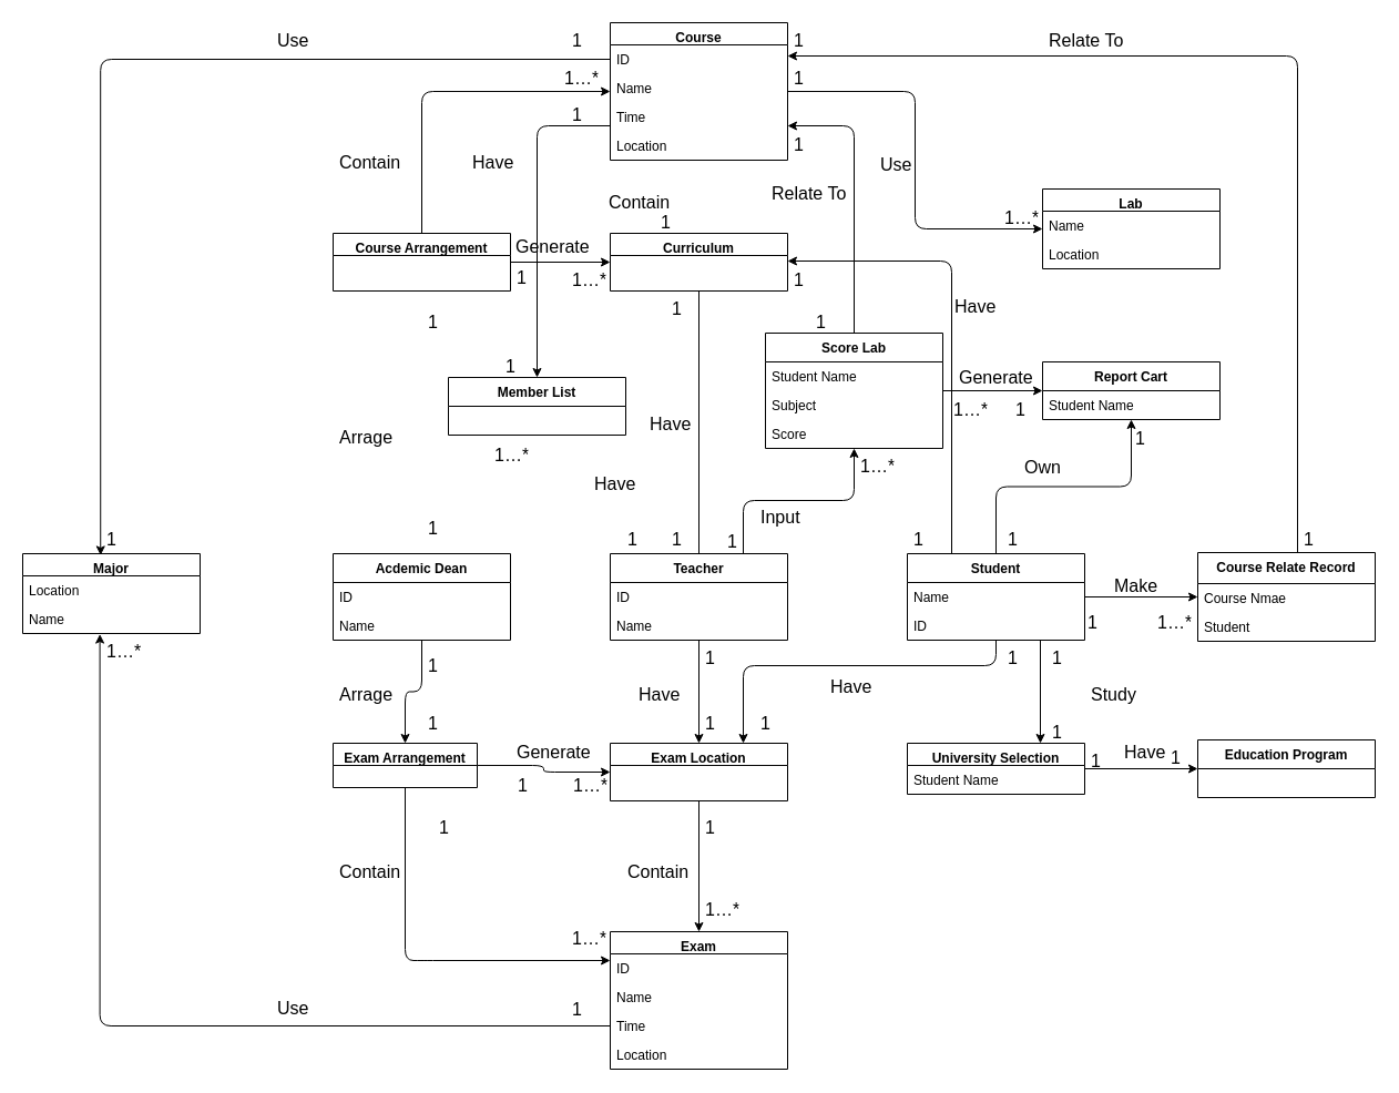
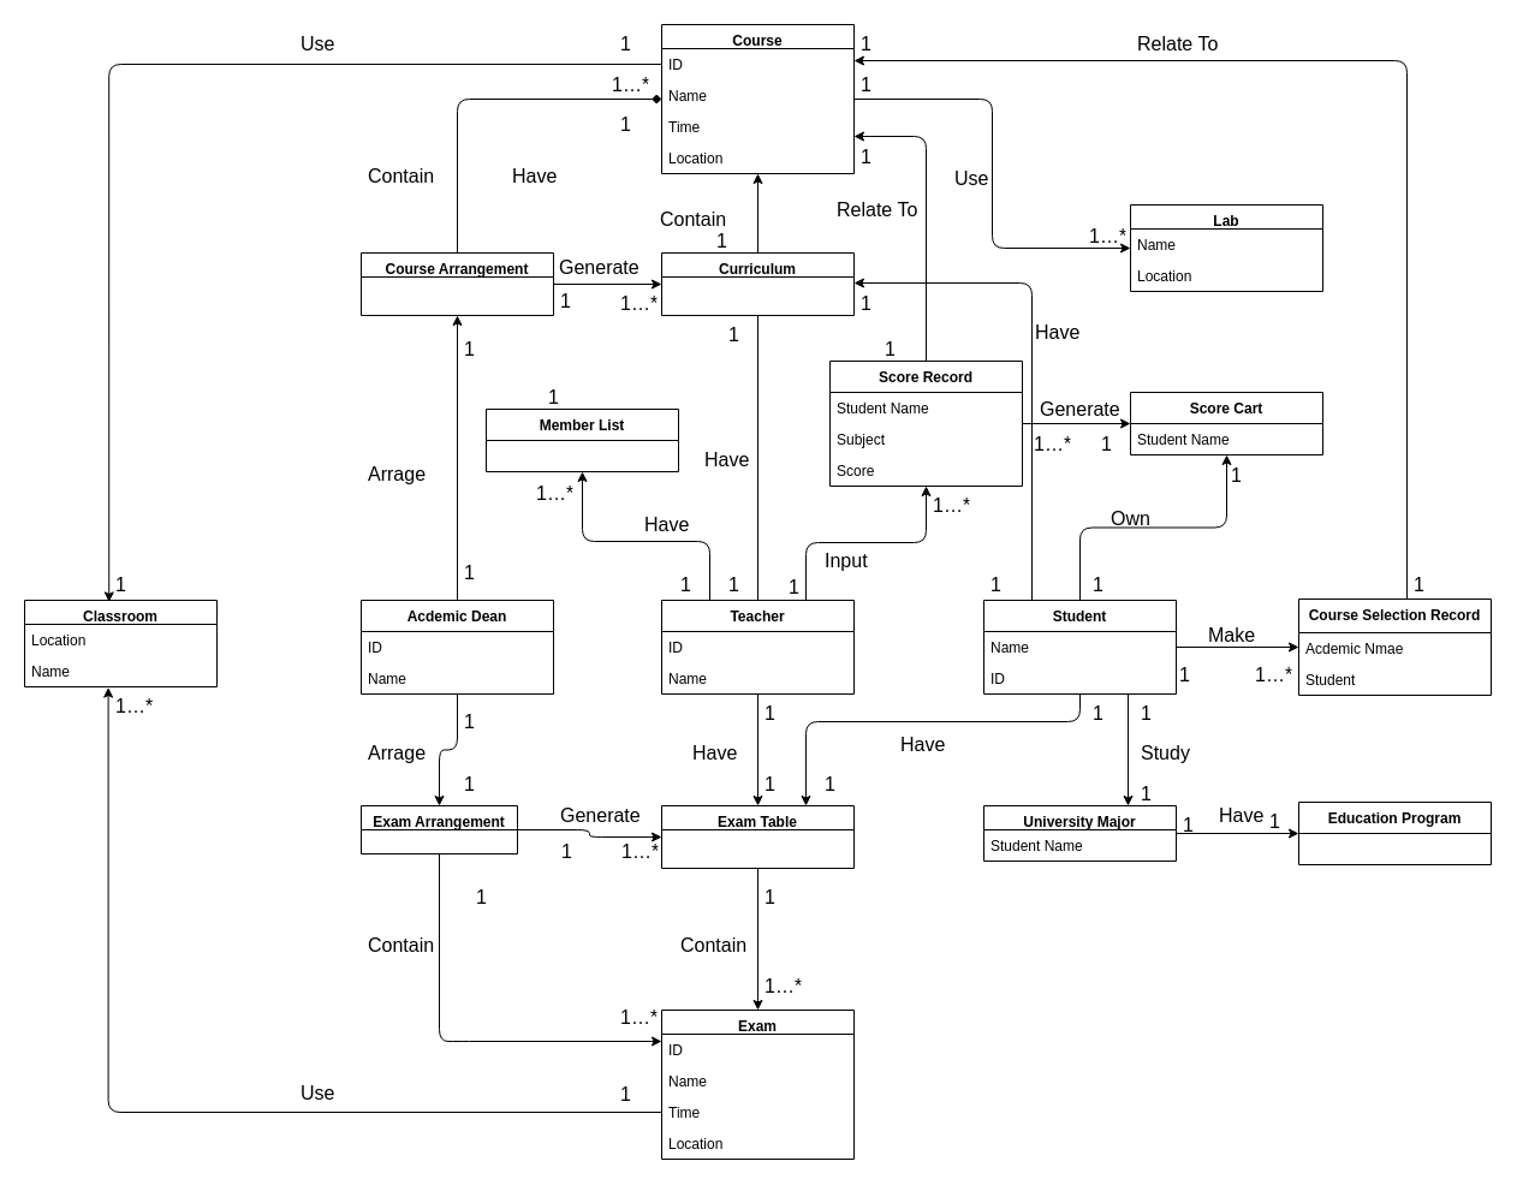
- <mxCell id="51" style="edgeStyle=orthogonalEdgeStyle;rounded=1;orthogonalLoop=1;jettySize=auto;html=1;entryX=0;entryY=0.5;entryDx=0;entryDy=0;startArrow=none;startFill=0;exitX=0.5;exitY=0;exitDx=0;exitDy=0;" edge="1" parent="1" source="53" target="29"><mxGeometry relative="1" as="geometry" /></mxCell>
+ <mxCell id="51" style="edgeStyle=orthogonalEdgeStyle;rounded=1;orthogonalLoop=1;jettySize=auto;html=1;entryX=0;entryY=0.5;entryDx=0;entryDy=0;startArrow=none;startFill=0;exitX=0.5;exitY=0;exitDx=0;exitDy=0;endArrow=diamond;" edge="1" parent="1" source="53" target="29"><mxGeometry relative="1" as="geometry" /></mxCell>
+ <mxCell id="34" style="edgeStyle=orthogonalEdgeStyle;rounded=1;orthogonalLoop=1;jettySize=auto;html=1;entryX=0.5;entryY=1;entryDx=0;entryDy=0;startArrow=none;startFill=0;" edge="1" parent="1" source="35" target="29"><mxGeometry relative="1" as="geometry" /></mxCell>
- <mxCell id="28" style="edgeStyle=orthogonalEdgeStyle;rounded=1;orthogonalLoop=1;jettySize=auto;html=1;exitX=0;exitY=0.75;exitDx=0;exitDy=0;entryX=0.5;entryY=0;entryDx=0;entryDy=0;startArrow=none;startFill=0;" edge="1" parent="1" source="29" target="47"><mxGeometry relative="1" as="geometry" /></mxCell>
- <mxCell id="62" value="Score Lab" style="swimlane;fontStyle=1;align=center;verticalAlign=top;childLayout=stackLayout;horizontal=1;startSize=26;horizontalStack=0;resizeParent=1;resizeParentMax=0;resizeLast=0;collapsible=1;marginBottom=0;" vertex="1" parent="1"><mxGeometry x="690" y="300" width="160" height="104" as="geometry" /></mxCell>
+ <mxCell id="62" value="Score Record" style="swimlane;fontStyle=1;align=center;verticalAlign=top;childLayout=stackLayout;horizontal=1;startSize=26;horizontalStack=0;resizeParent=1;resizeParentMax=0;resizeLast=0;collapsible=1;marginBottom=0;" vertex="1" parent="1"><mxGeometry x="690" y="300" width="160" height="104" as="geometry" /></mxCell>
- <mxCell id="45" value="Report Cart" style="swimlane;fontStyle=1;align=center;verticalAlign=top;childLayout=stackLayout;horizontal=1;startSize=26;horizontalStack=0;resizeParent=1;resizeParentMax=0;resizeLast=0;collapsible=1;marginBottom=0;" vertex="1" parent="1"><mxGeometry x="940" y="326" width="160" height="52" as="geometry" /></mxCell>
+ <mxCell id="45" value="Score Cart" style="swimlane;fontStyle=1;align=center;verticalAlign=top;childLayout=stackLayout;horizontal=1;startSize=26;horizontalStack=0;resizeParent=1;resizeParentMax=0;resizeLast=0;collapsible=1;marginBottom=0;" vertex="1" parent="1"><mxGeometry x="940" y="326" width="160" height="52" as="geometry" /></mxCell>
+ <mxCell id="9" style="edgeStyle=orthogonalEdgeStyle;rounded=1;orthogonalLoop=1;jettySize=auto;html=1;entryX=0.5;entryY=1;entryDx=0;entryDy=0;startArrow=none;startFill=0;" edge="1" parent="1" source="11" target="53"><mxGeometry relative="1" as="geometry" /></mxCell>
- <mxCell id="116" value="Own" style="text;strokeColor=none;fillColor=none;align=left;verticalAlign=top;spacingLeft=4;spacingRight=4;overflow=hidden;rotatable=0;points=[[0,0.5],[1,0.5]];portConstraint=eastwest;fontSize=16;" vertex="1" parent="1"><mxGeometry x="918" y="405" width="160" height="26" as="geometry" /></mxCell>
+ <mxCell id="116" value="Own" style="text;strokeColor=none;fillColor=none;align=left;verticalAlign=top;spacingLeft=4;spacingRight=4;overflow=hidden;rotatable=0;points=[[0,0.5],[1,0.5]];portConstraint=eastwest;fontSize=16;" vertex="1" parent="1"><mxGeometry x="918" y="415" width="160" height="26" as="geometry" /></mxCell>
+ <mxCell id="15" style="edgeStyle=orthogonalEdgeStyle;rounded=1;orthogonalLoop=1;jettySize=auto;html=1;entryX=0.5;entryY=1;entryDx=0;entryDy=0;startArrow=none;startFill=0;" edge="1" parent="1" source="18" target="47"><mxGeometry relative="1" as="geometry"><Array as="points"><mxPoint x="590" y="450" /><mxPoint x="484" y="450" /></Array></mxGeometry></mxCell>
- <mxCell id="55" value="Course Relate Record" style="swimlane;fontStyle=1;align=center;verticalAlign=top;childLayout=stackLayout;horizontal=1;startSize=28;horizontalStack=0;resizeParent=1;resizeParentMax=0;resizeLast=0;collapsible=1;marginBottom=0;" vertex="1" parent="1"><mxGeometry x="1080" y="498" width="160" height="80" as="geometry" /></mxCell>
+ <mxCell id="55" value="Course Selection Record" style="swimlane;fontStyle=1;align=center;verticalAlign=top;childLayout=stackLayout;horizontal=1;startSize=28;horizontalStack=0;resizeParent=1;resizeParentMax=0;resizeLast=0;collapsible=1;marginBottom=0;" vertex="1" parent="1"><mxGeometry x="1080" y="498" width="160" height="80" as="geometry" /></mxCell>
- <mxCell id="21" value="Major" style="swimlane;fontStyle=1;align=center;verticalAlign=top;childLayout=stackLayout;horizontal=1;startSize=20;horizontalStack=0;resizeParent=1;resizeParentMax=0;resizeLast=0;collapsible=1;marginBottom=0;" vertex="1" parent="1"><mxGeometry x="20" y="499" width="160" height="72" as="geometry" /></mxCell>
+ <mxCell id="21" value="Classroom" style="swimlane;fontStyle=1;align=center;verticalAlign=top;childLayout=stackLayout;horizontal=1;startSize=20;horizontalStack=0;resizeParent=1;resizeParentMax=0;resizeLast=0;collapsible=1;marginBottom=0;" vertex="1" parent="1"><mxGeometry x="20" y="499" width="160" height="72" as="geometry" /></mxCell>
- <mxCell id="56" value="Course Nmae" style="text;strokeColor=none;fillColor=none;align=left;verticalAlign=top;spacingLeft=4;spacingRight=4;overflow=hidden;rotatable=0;points=[[0,0.5],[1,0.5]];portConstraint=eastwest;" vertex="1" parent="55"><mxGeometry y="28" width="160" height="26" as="geometry" /></mxCell>
+ <mxCell id="56" value="Acdemic Nmae" style="text;strokeColor=none;fillColor=none;align=left;verticalAlign=top;spacingLeft=4;spacingRight=4;overflow=hidden;rotatable=0;points=[[0,0.5],[1,0.5]];portConstraint=eastwest;" vertex="1" parent="55"><mxGeometry y="28" width="160" height="26" as="geometry" /></mxCell>
- <mxCell id="138" value="Study" style="text;strokeColor=none;fillColor=none;align=left;verticalAlign=top;spacingLeft=4;spacingRight=4;overflow=hidden;rotatable=0;points=[[0,0.5],[1,0.5]];portConstraint=eastwest;fontSize=16;" vertex="1" parent="1"><mxGeometry x="978" y="610" width="160" height="26" as="geometry" /></mxCell>
+ <mxCell id="138" value="Study" style="text;strokeColor=none;fillColor=none;align=left;verticalAlign=top;spacingLeft=4;spacingRight=4;overflow=hidden;rotatable=0;points=[[0,0.5],[1,0.5]];portConstraint=eastwest;fontSize=16;" vertex="1" parent="1"><mxGeometry x="943" y="610" width="160" height="26" as="geometry" /></mxCell>
- <mxCell id="59" value="Exam Location" style="swimlane;fontStyle=1;align=center;verticalAlign=top;childLayout=stackLayout;horizontal=1;startSize=20;horizontalStack=0;resizeParent=1;resizeParentMax=0;resizeLast=0;collapsible=1;marginBottom=0;" vertex="1" parent="1"><mxGeometry x="550" y="670" width="160" height="52" as="geometry" /></mxCell>
+ <mxCell id="59" value="Exam Table" style="swimlane;fontStyle=1;align=center;verticalAlign=top;childLayout=stackLayout;horizontal=1;startSize=20;horizontalStack=0;resizeParent=1;resizeParentMax=0;resizeLast=0;collapsible=1;marginBottom=0;" vertex="1" parent="1"><mxGeometry x="550" y="670" width="160" height="52" as="geometry" /></mxCell>
- <mxCell id="49" value="University Selection" style="swimlane;fontStyle=1;align=center;verticalAlign=top;childLayout=stackLayout;horizontal=1;startSize=20;horizontalStack=0;resizeParent=1;resizeParentMax=0;resizeLast=0;collapsible=1;marginBottom=0;" vertex="1" parent="1"><mxGeometry x="818" y="670" width="160" height="46" as="geometry" /></mxCell>
+ <mxCell id="49" value="University Major" style="swimlane;fontStyle=1;align=center;verticalAlign=top;childLayout=stackLayout;horizontal=1;startSize=20;horizontalStack=0;resizeParent=1;resizeParentMax=0;resizeLast=0;collapsible=1;marginBottom=0;" vertex="1" parent="1"><mxGeometry x="818" y="670" width="160" height="46" as="geometry" /></mxCell>
